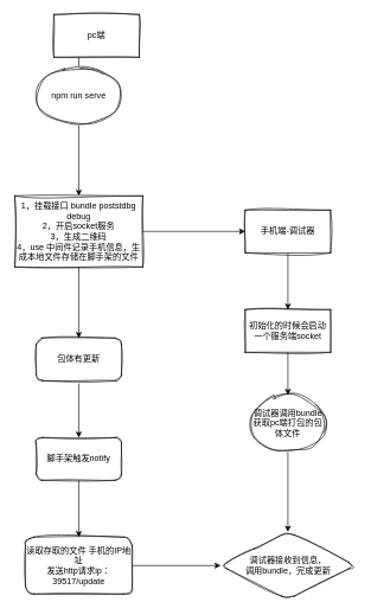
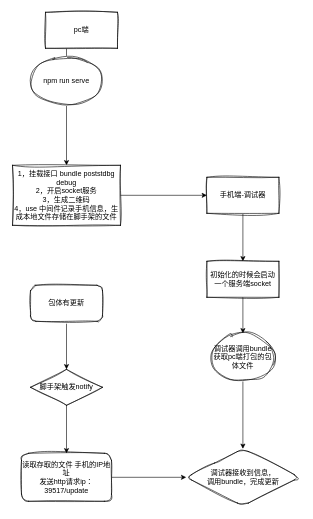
- <mxCell id="5" value="" style="edgeStyle=orthogonalEdgeStyle;rounded=0;orthogonalLoop=1;jettySize=auto;html=1;" edge="1" parent="1" source="6" target="14"><mxGeometry relative="1" as="geometry" /></mxCell>
- <mxCell id="16" value="脚手架触发notify" style="whiteSpace=wrap;html=1;rounded=1;sketch=1;curveFitting=1;jiggle=2;" vertex="1" parent="1"><mxGeometry x="50" y="615" width="120" height="60" as="geometry" /></mxCell>
+ <mxCell id="16" value="脚手架触发notify" style="rhombus;whiteSpace=wrap;html=1;sketch=1;curveFitting=1;jiggle=2;" vertex="1" parent="1"><mxGeometry x="50" y="615" width="120" height="60" as="geometry" /></mxCell>
